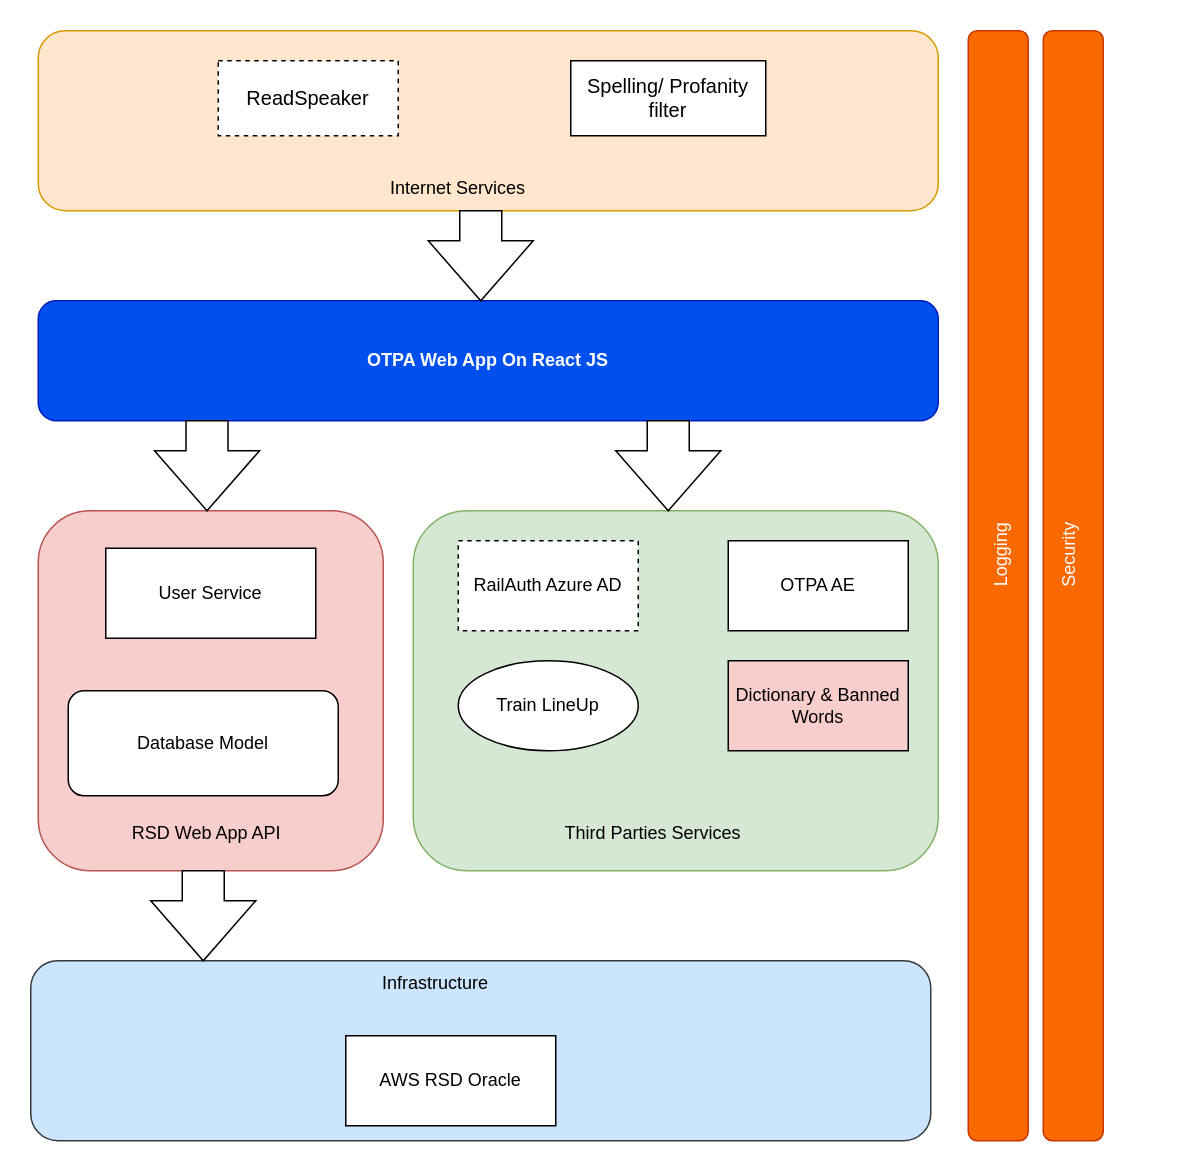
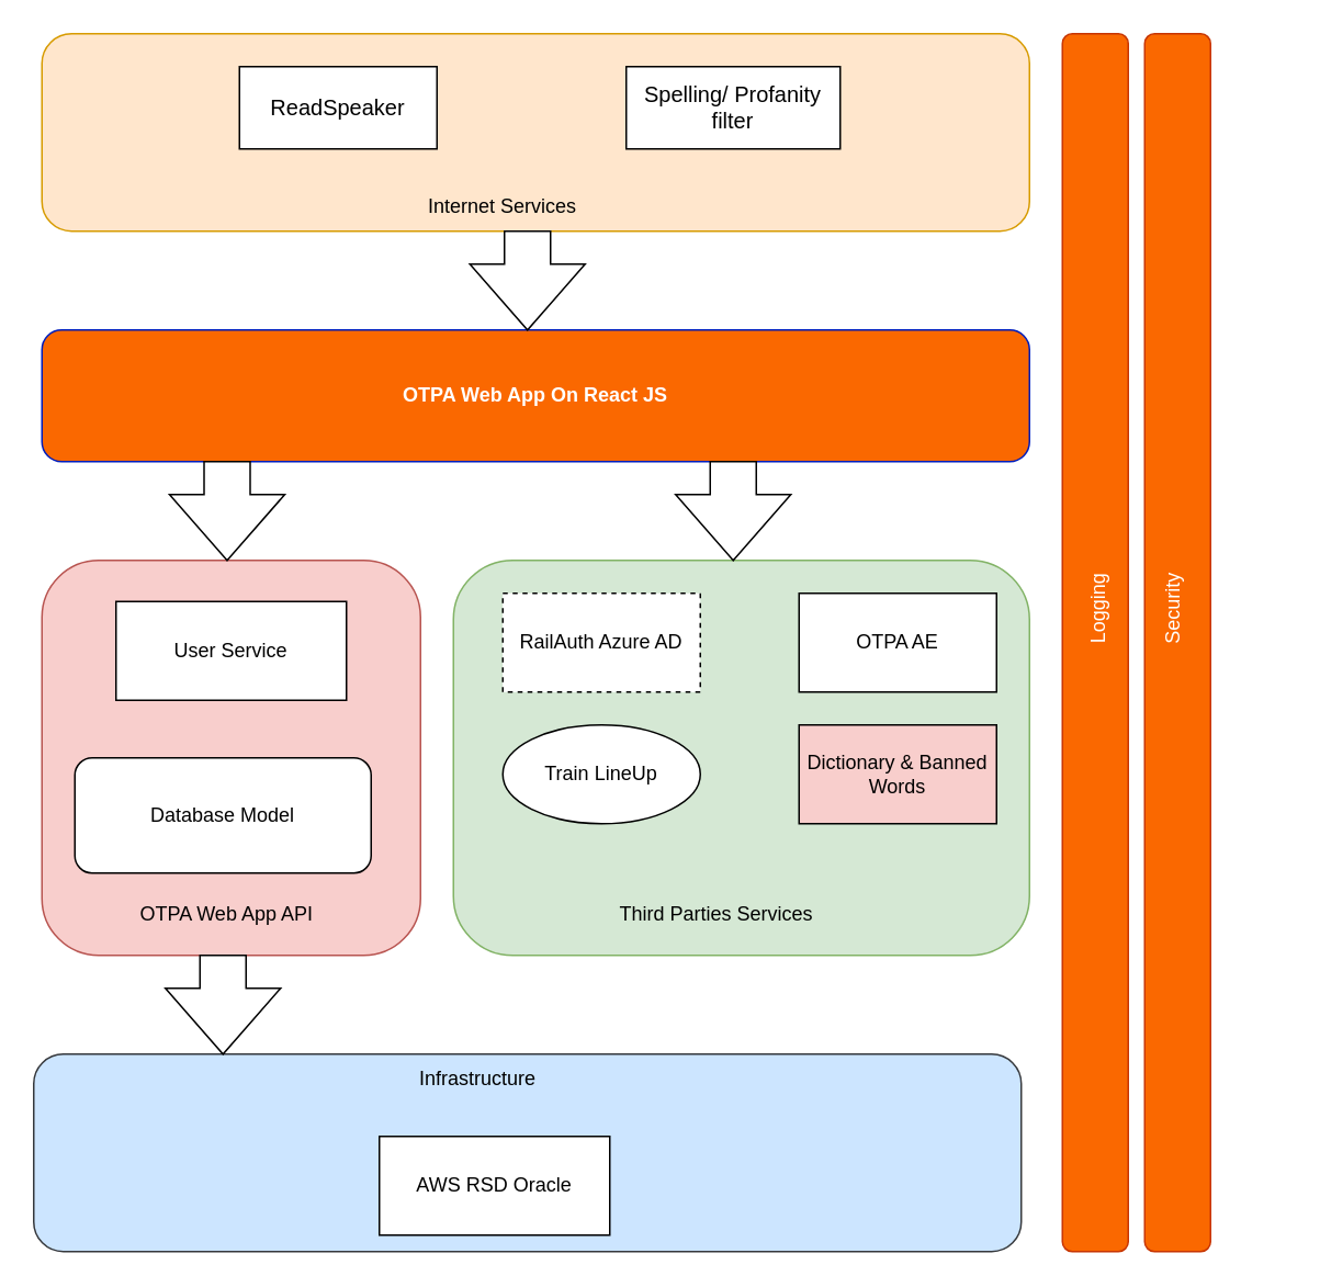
- <mxCell id="7" value="&lt;span style=&quot;font-size:10.0pt;font-family:&lt;br/&gt;&amp;quot;Arial&amp;quot;,sans-serif;mso-fareast-font-family:&amp;quot;Times New Roman&amp;quot;;mso-ansi-language:&lt;br/&gt;EN-GB;mso-fareast-language:EN-US;mso-bidi-language:AR-SA&quot; lang=&quot;EN-GB&quot;&gt;ReadSpeaker&lt;/span&gt;" style="rounded=0;whiteSpace=wrap;html=1;dashed=1;" vertex="1" parent="1"><mxGeometry x="145" y="40" width="120" height="50" as="geometry" /></mxCell>
+ <mxCell id="7" value="&lt;span style=&quot;font-size:10.0pt;font-family:&lt;br/&gt;&amp;quot;Arial&amp;quot;,sans-serif;mso-fareast-font-family:&amp;quot;Times New Roman&amp;quot;;mso-ansi-language:&lt;br/&gt;EN-GB;mso-fareast-language:EN-US;mso-bidi-language:AR-SA&quot; lang=&quot;EN-GB&quot;&gt;ReadSpeaker&lt;/span&gt;" style="rounded=0;whiteSpace=wrap;html=1;" vertex="1" parent="1"><mxGeometry x="145" y="40" width="120" height="50" as="geometry" /></mxCell>
- <mxCell id="2" value="&lt;b&gt;OTPA Web App On React JS&lt;/b&gt;" style="rounded=1;whiteSpace=wrap;html=1;fillColor=#0050ef;fontColor=#ffffff;strokeColor=#001DBC;" vertex="1" parent="1"><mxGeometry x="25" y="200" width="600" height="80" as="geometry" /></mxCell>
+ <mxCell id="2" value="&lt;b&gt;OTPA Web App On React JS&lt;/b&gt;" style="rounded=1;whiteSpace=wrap;html=1;fillColor=#fa6800;fontColor=#ffffff;strokeColor=#001DBC;" vertex="1" parent="1"><mxGeometry x="25" y="200" width="600" height="80" as="geometry" /></mxCell>
- <mxCell id="11" value="RSD Web App API" style="text;html=1;strokeColor=none;fillColor=none;align=center;verticalAlign=middle;whiteSpace=wrap;rounded=0;" vertex="1" parent="1"><mxGeometry x="70" y="540" width="135" height="30" as="geometry" /></mxCell>
+ <mxCell id="11" value="OTPA Web App API" style="text;html=1;strokeColor=none;fillColor=none;align=center;verticalAlign=middle;whiteSpace=wrap;rounded=0;" vertex="1" parent="1"><mxGeometry x="70" y="540" width="135" height="30" as="geometry" /></mxCell>
